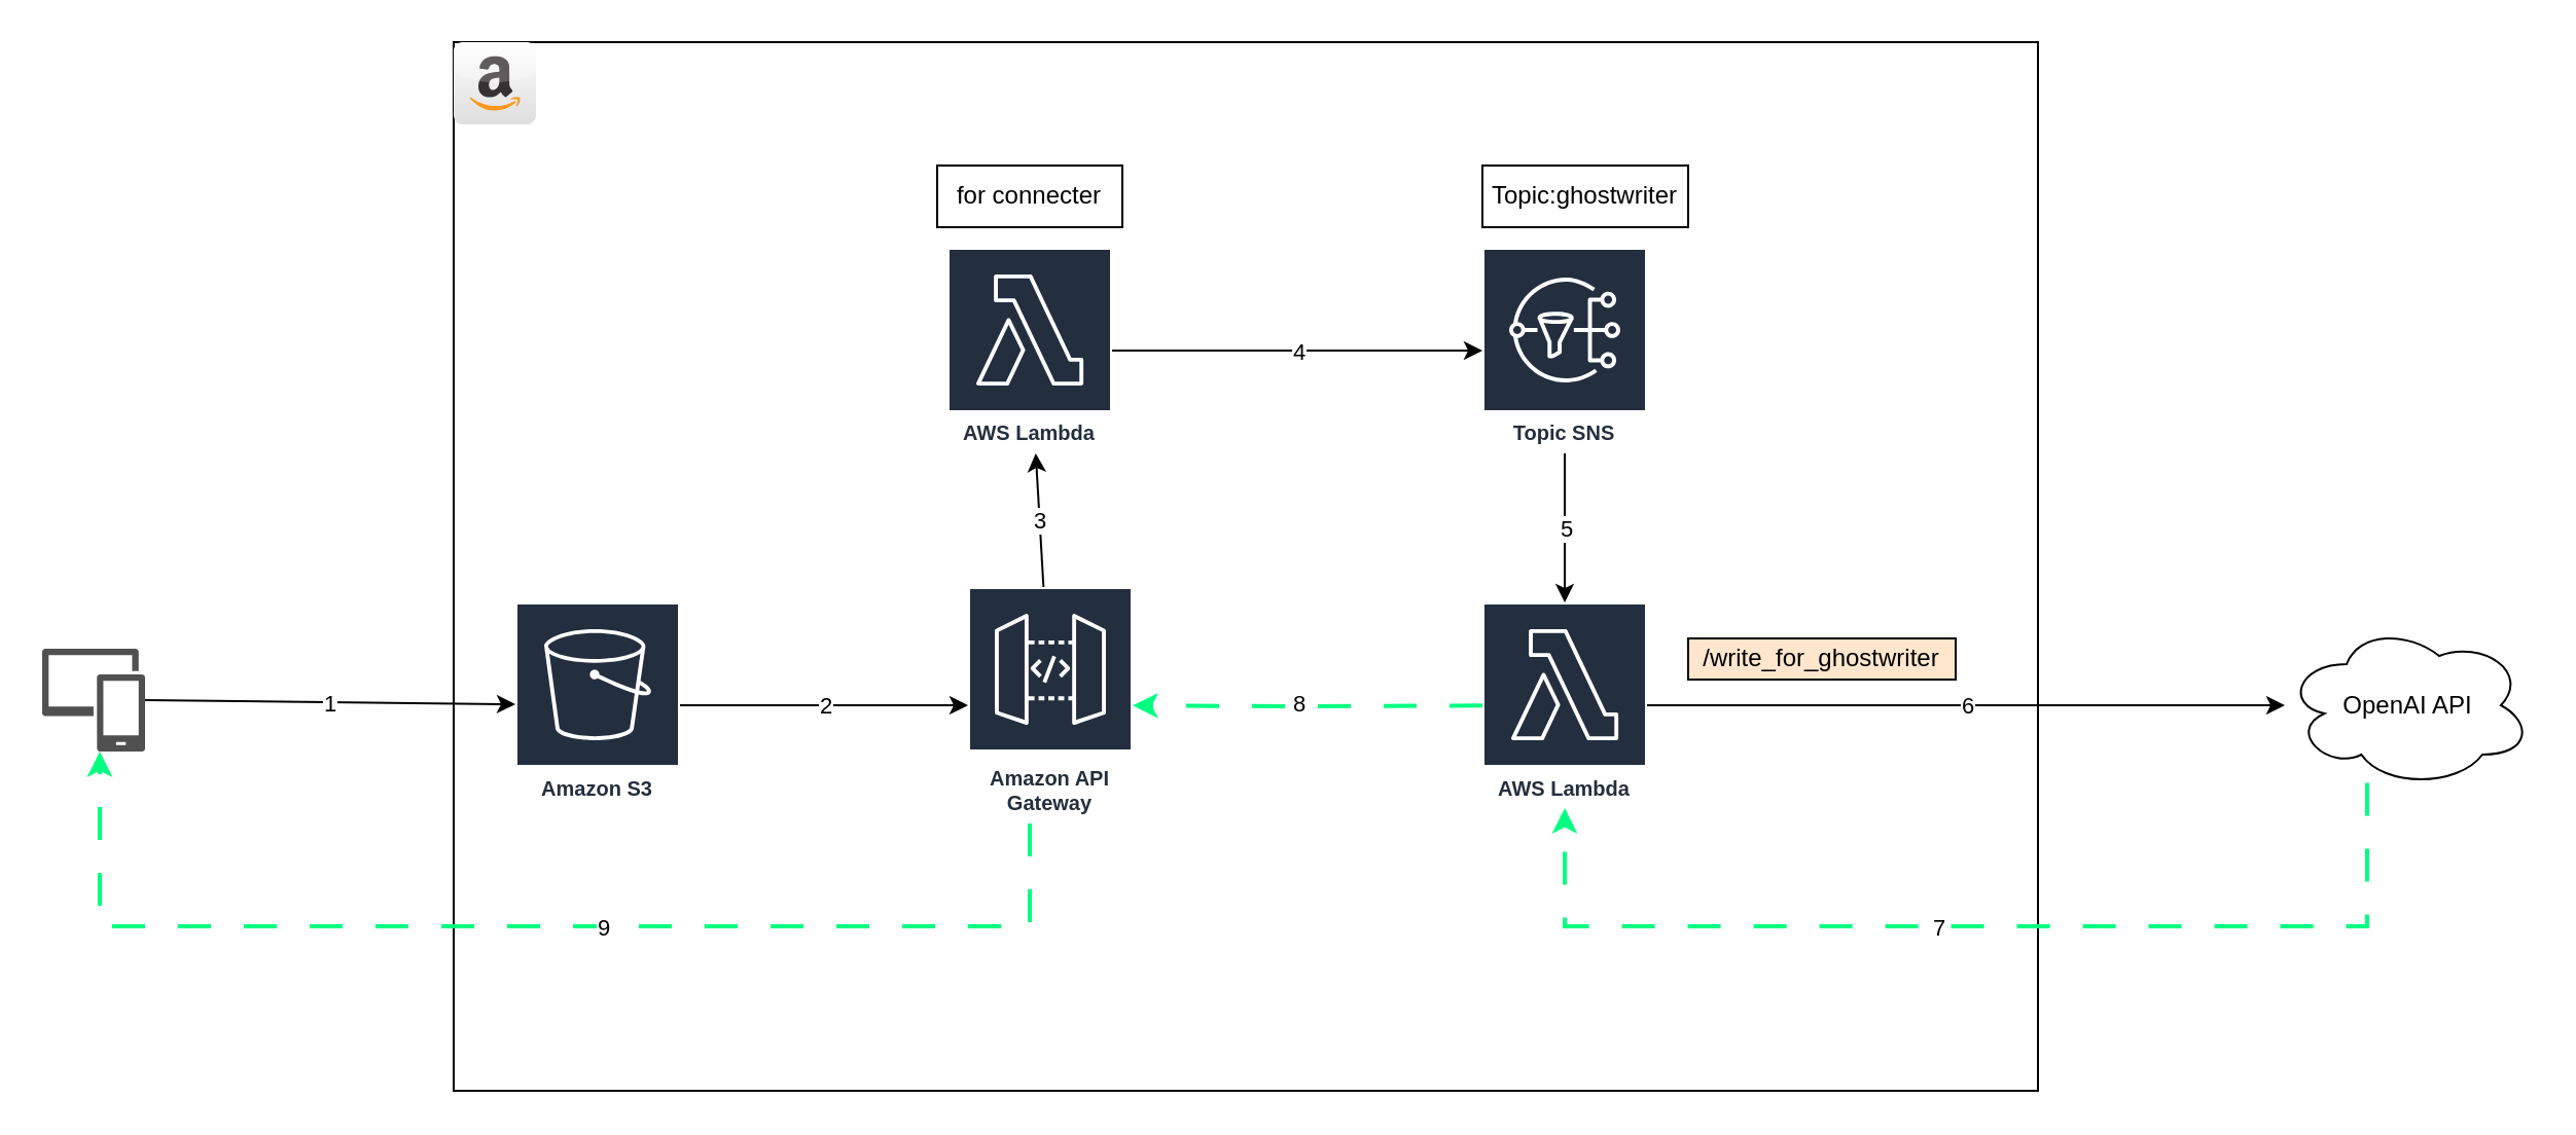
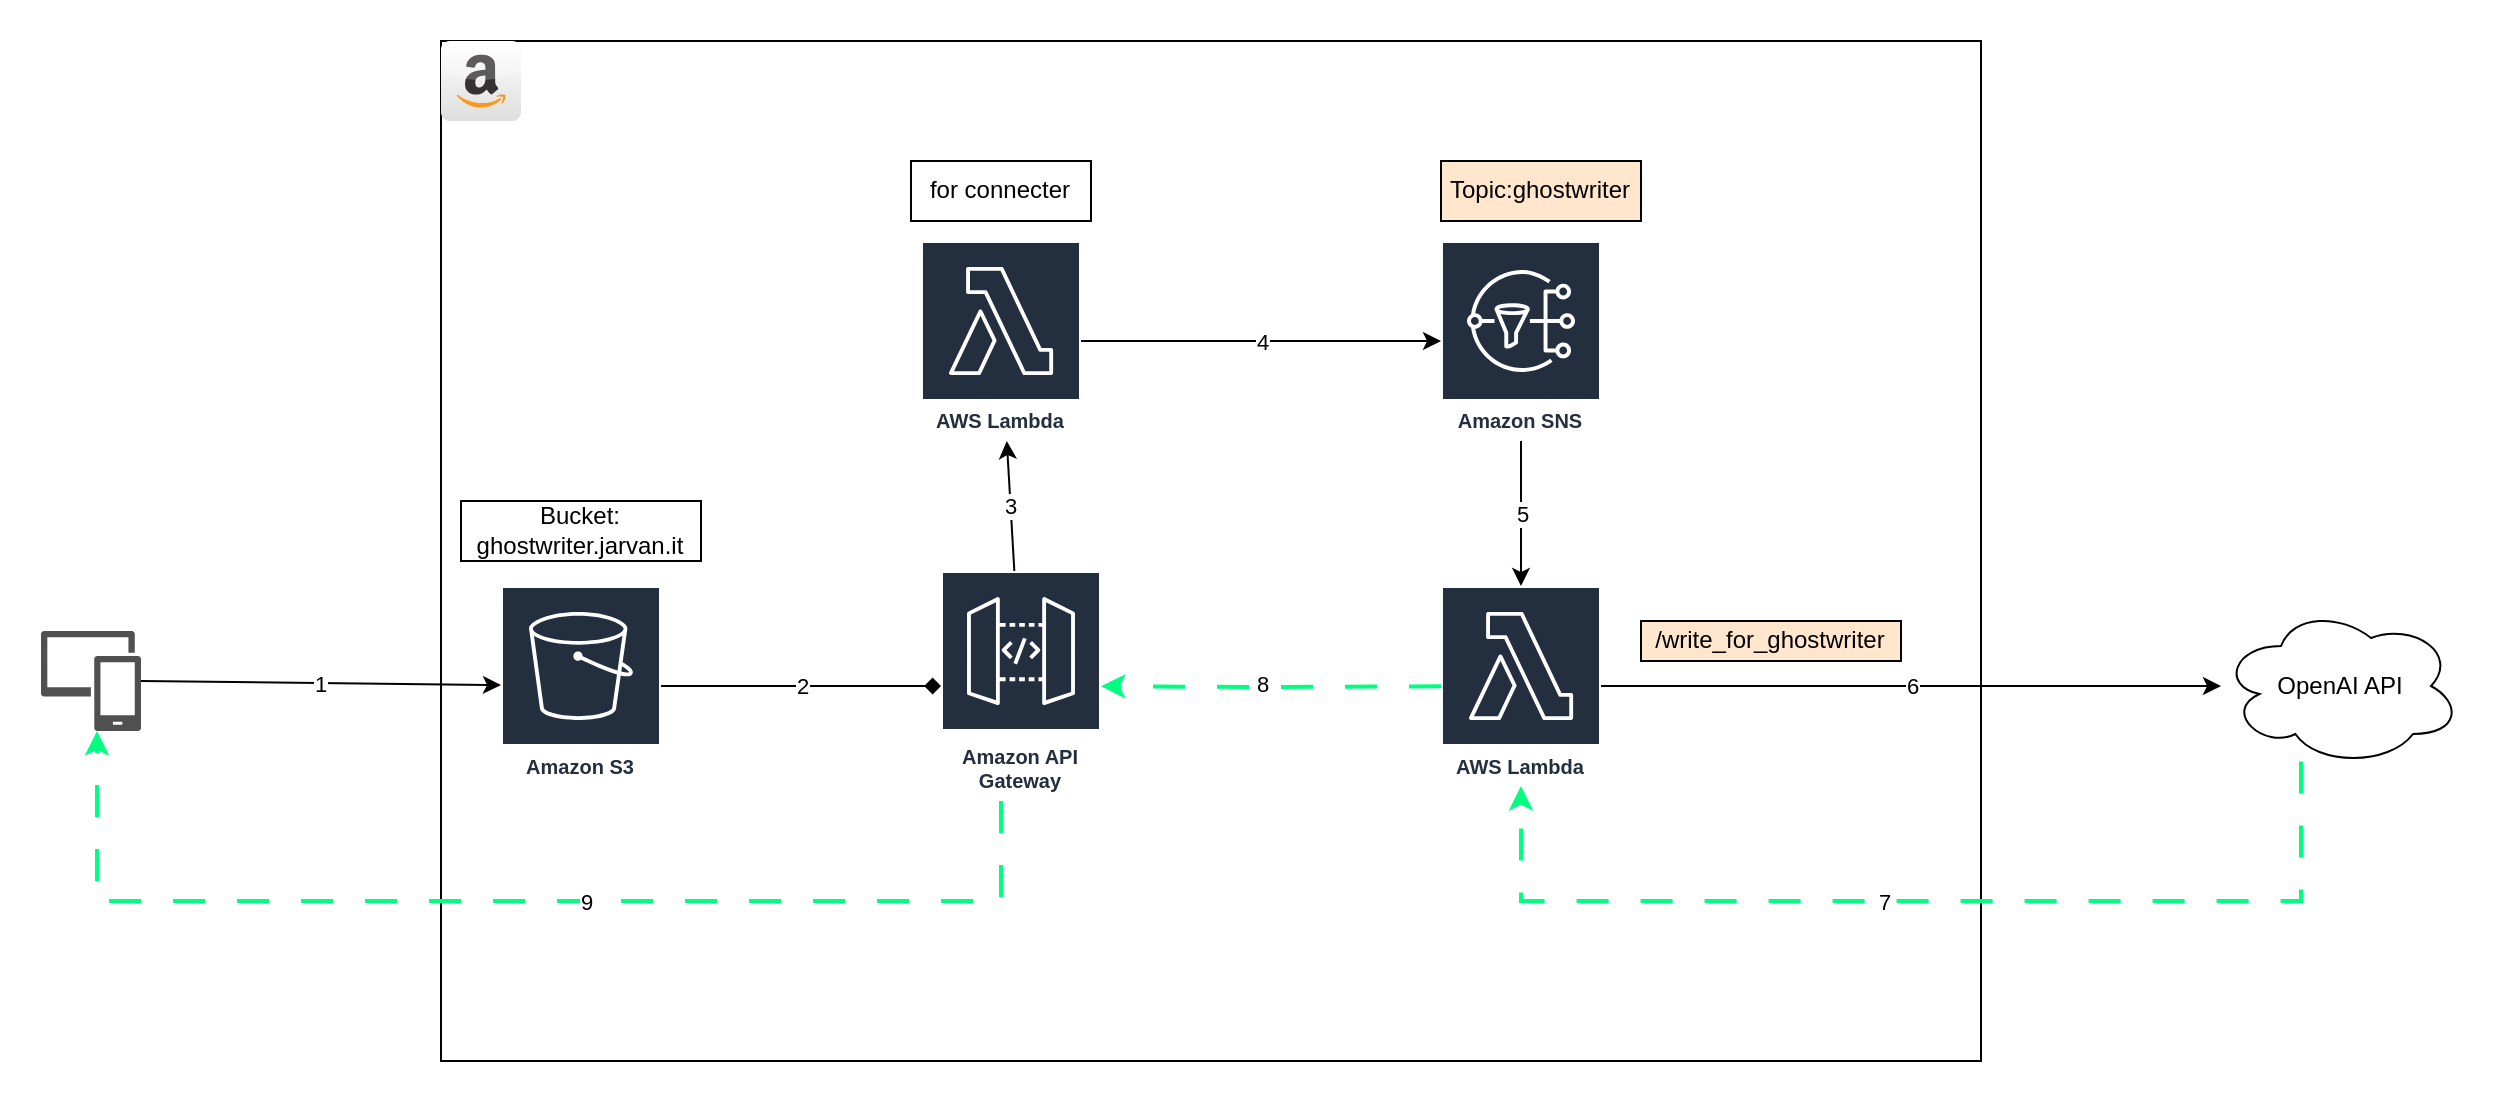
- <mxCell id="30" value="Topic:ghostwriter" style="rounded=0;whiteSpace=wrap;html=1;" vertex="1" parent="1"><mxGeometry x="720" y="80" width="100" height="30" as="geometry" /></mxCell>
+ <mxCell id="30" value="Topic:ghostwriter" style="rounded=0;whiteSpace=wrap;html=1;fillColor=#ffe6cc;" vertex="1" parent="1"><mxGeometry x="720" y="80" width="100" height="30" as="geometry" /></mxCell>
- <mxCell id="7" value="Topic SNS" style="outlineConnect=0;fontColor=#232F3E;gradientColor=none;strokeColor=#ffffff;fillColor=#232F3E;dashed=0;verticalLabelPosition=middle;verticalAlign=bottom;align=center;html=1;whiteSpace=wrap;fontSize=10;fontStyle=1;spacing=3;shape=mxgraph.aws4.productIcon;prIcon=mxgraph.aws4.sns;" vertex="1" parent="1"><mxGeometry x="720" y="120" width="80" height="100" as="geometry" /></mxCell>
+ <mxCell id="7" value="Amazon SNS" style="outlineConnect=0;fontColor=#232F3E;gradientColor=none;strokeColor=#ffffff;fillColor=#232F3E;dashed=0;verticalLabelPosition=middle;verticalAlign=bottom;align=center;html=1;whiteSpace=wrap;fontSize=10;fontStyle=1;spacing=3;shape=mxgraph.aws4.productIcon;prIcon=mxgraph.aws4.sns;" vertex="1" parent="1"><mxGeometry x="720" y="120" width="80" height="100" as="geometry" /></mxCell>
+ <mxCell id="28" value="Bucket: ghostwriter.jarvan.it" style="rounded=0;whiteSpace=wrap;html=1;" vertex="1" parent="1"><mxGeometry x="230" y="250" width="120" height="30" as="geometry" /></mxCell>
- <mxCell id="18" value="" style="endArrow=classic;html=1;rounded=0;" edge="1" parent="1" source="3" target="6"><mxGeometry relative="1" as="geometry"><mxPoint x="520" y="290" as="sourcePoint" /><mxPoint x="680" y="290" as="targetPoint" /></mxGeometry></mxCell>
+ <mxCell id="18" value="" style="endArrow=diamond;html=1;rounded=0;" edge="1" parent="1" source="3" target="6"><mxGeometry relative="1" as="geometry"><mxPoint x="520" y="290" as="sourcePoint" /><mxPoint x="680" y="290" as="targetPoint" /></mxGeometry></mxCell>
